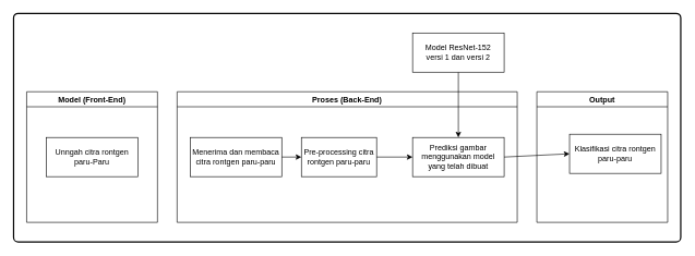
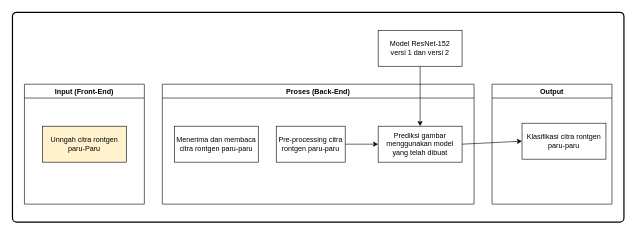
- <mxCell id="3" value="Model (Front-End)" style="swimlane;" vertex="1" parent="1"><mxGeometry x="40" y="140" width="200" height="200" as="geometry" /></mxCell>
+ <mxCell id="3" value="Input (Front-End)" style="swimlane;" vertex="1" parent="1"><mxGeometry x="40" y="140" width="200" height="200" as="geometry" /></mxCell>
- <mxCell id="4" value="Unngah citra rontgen paru-Paru" style="rounded=0;whiteSpace=wrap;html=1;" vertex="1" parent="3"><mxGeometry x="30" y="70" width="140" height="60" as="geometry" /></mxCell>
+ <mxCell id="4" value="Unngah citra rontgen paru-Paru" style="rounded=0;whiteSpace=wrap;html=1;fillColor=#fff2cc;" vertex="1" parent="3"><mxGeometry x="30" y="70" width="140" height="60" as="geometry" /></mxCell>
- <mxCell id="8" value="" style="edgeStyle=none;html=1;" edge="1" parent="5" source="6" target="7"><mxGeometry relative="1" as="geometry" /></mxCell>
